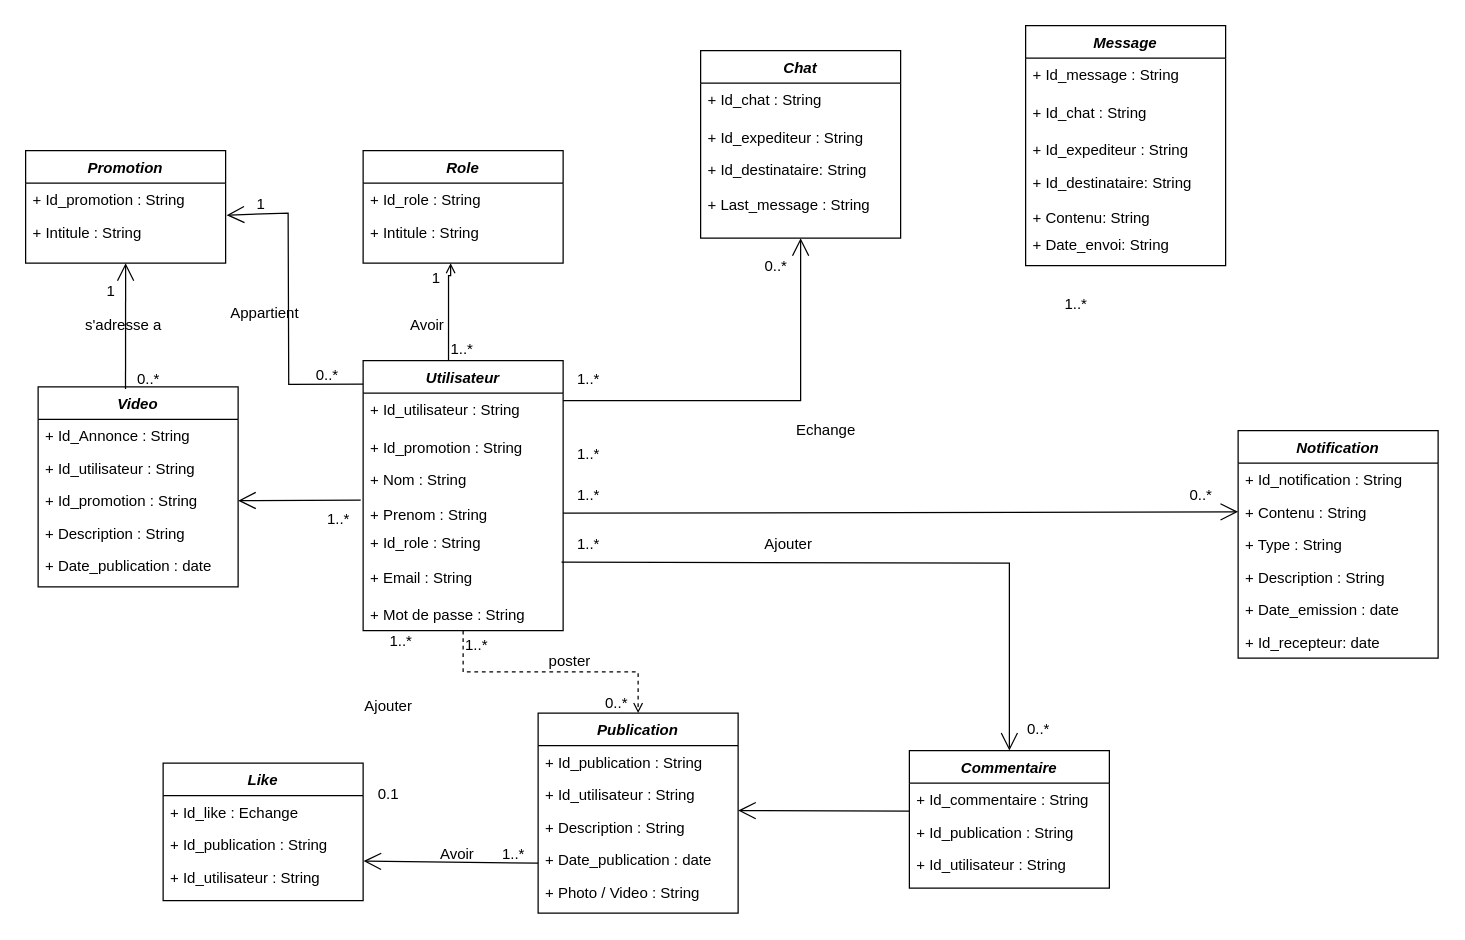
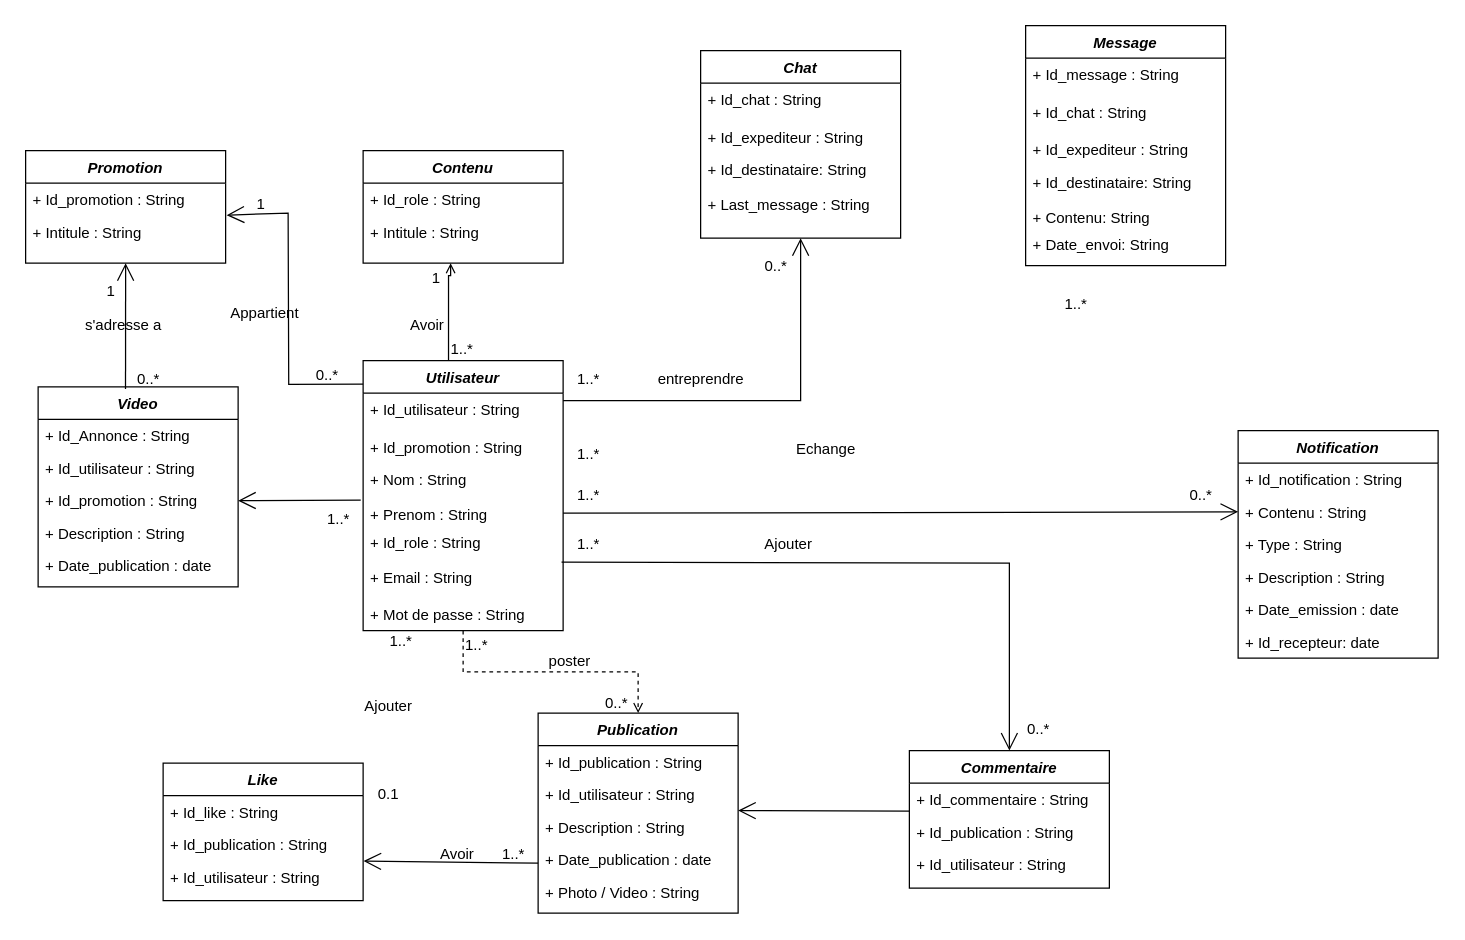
- <mxCell id="30" value="Role" style="swimlane;fontStyle=3;align=center;verticalAlign=top;childLayout=stackLayout;horizontal=1;startSize=26;horizontalStack=0;resizeParent=1;resizeLast=0;collapsible=1;marginBottom=0;rounded=0;shadow=0;strokeWidth=1;" parent="1" vertex="1"><mxGeometry x="290" y="120" width="160" height="90" as="geometry"><mxRectangle x="340" y="380" width="170" height="26" as="alternateBounds" /></mxGeometry></mxCell>
+ <mxCell id="30" value="Contenu" style="swimlane;fontStyle=3;align=center;verticalAlign=top;childLayout=stackLayout;horizontal=1;startSize=26;horizontalStack=0;resizeParent=1;resizeLast=0;collapsible=1;marginBottom=0;rounded=0;shadow=0;strokeWidth=1;" parent="1" vertex="1"><mxGeometry x="290" y="120" width="160" height="90" as="geometry"><mxRectangle x="340" y="380" width="170" height="26" as="alternateBounds" /></mxGeometry></mxCell>
+ <mxCell id="91" value="entreprendre" style="text;html=1;align=center;verticalAlign=middle;resizable=0;points=[];autosize=1;strokeColor=none;fillColor=none;" vertex="1" parent="1"><mxGeometry x="515" y="288" width="90" height="30" as="geometry" /></mxCell>
- <mxCell id="88" value="Echange" style="text;html=1;align=center;verticalAlign=middle;resizable=0;points=[];autosize=1;strokeColor=none;fillColor=none;" vertex="1" parent="1"><mxGeometry x="625" y="329" width="70" height="30" as="geometry" /></mxCell>
+ <mxCell id="88" value="Echange" style="text;html=1;align=center;verticalAlign=middle;resizable=0;points=[];autosize=1;strokeColor=none;fillColor=none;" vertex="1" parent="1"><mxGeometry x="625" y="344" width="70" height="30" as="geometry" /></mxCell>
- <mxCell id="34" value="+ Id_like : Echange" style="text;align=left;verticalAlign=top;spacingLeft=4;spacingRight=4;overflow=hidden;rotatable=0;points=[[0,0.5],[1,0.5]];portConstraint=eastwest;" vertex="1" parent="33"><mxGeometry y="26" width="160" height="26" as="geometry" /></mxCell>
+ <mxCell id="34" value="+ Id_like : String" style="text;align=left;verticalAlign=top;spacingLeft=4;spacingRight=4;overflow=hidden;rotatable=0;points=[[0,0.5],[1,0.5]];portConstraint=eastwest;" vertex="1" parent="33"><mxGeometry y="26" width="160" height="26" as="geometry" /></mxCell>
